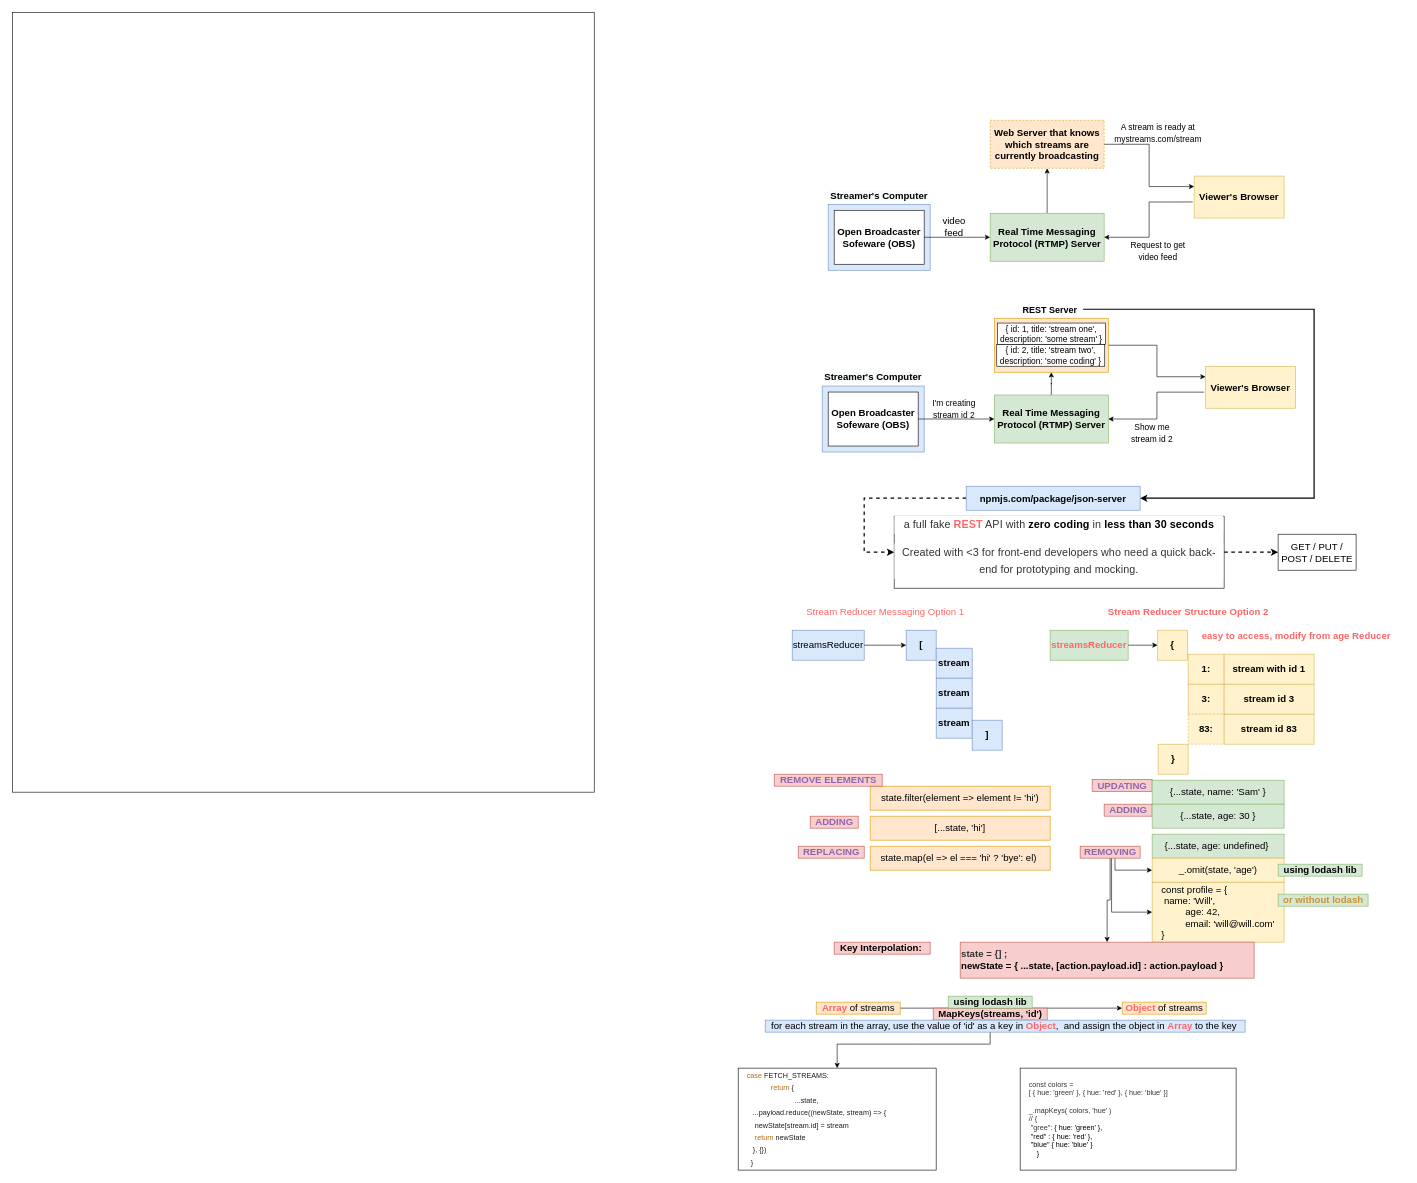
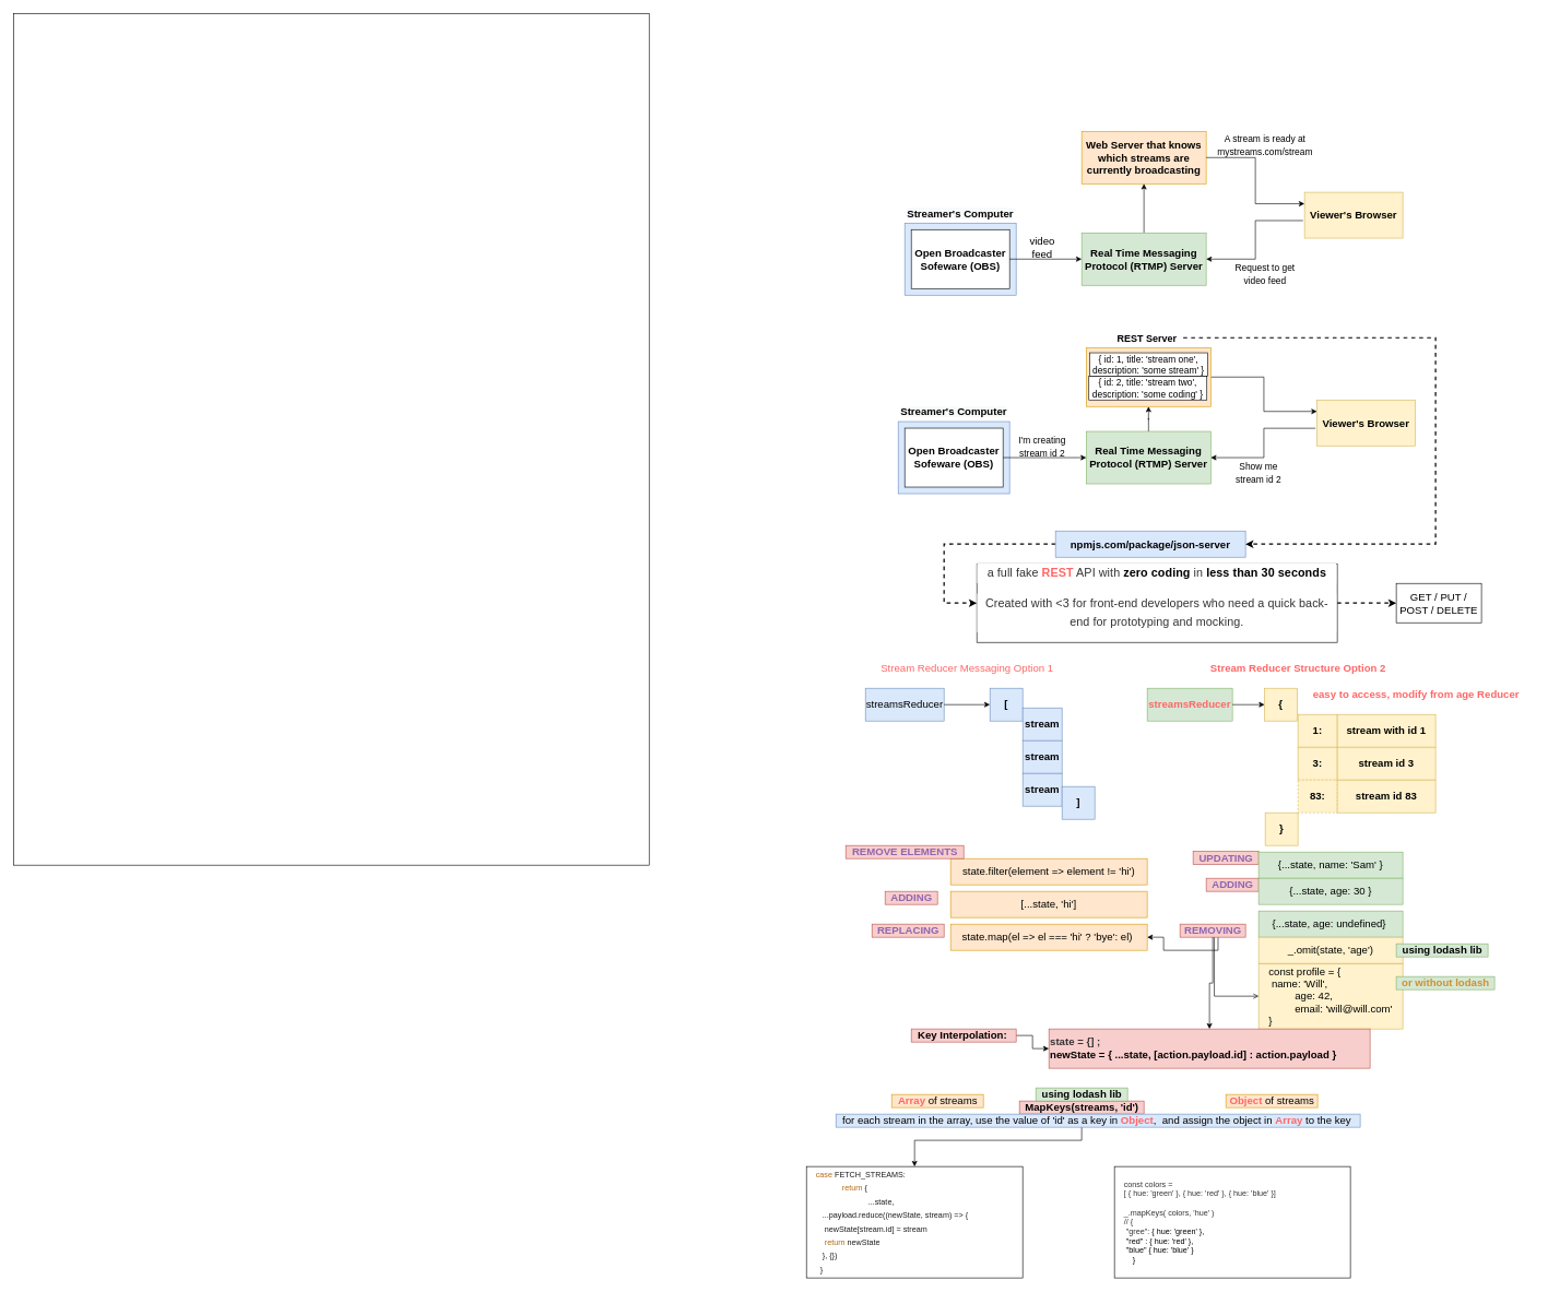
- <mxCell id="4" value="&lt;b&gt;&lt;font style=&quot;font-size: 16px&quot;&gt;Web Server that knows which streams are currently broadcasting&lt;/font&gt;&lt;/b&gt;" style="rounded=0;whiteSpace=wrap;html=1;fillColor=#ffe6cc;strokeColor=#d79b00;dashed=1;" vertex="1" parent="3"><mxGeometry x="270" width="190" height="80" as="geometry" /></mxCell>
+ <mxCell id="4" value="&lt;b&gt;&lt;font style=&quot;font-size: 16px&quot;&gt;Web Server that knows which streams are currently broadcasting&lt;/font&gt;&lt;/b&gt;" style="rounded=0;whiteSpace=wrap;html=1;fillColor=#ffe6cc;strokeColor=#d79b00;" vertex="1" parent="3"><mxGeometry x="270" width="190" height="80" as="geometry" /></mxCell>
- <mxCell id="41" style="edgeStyle=orthogonalEdgeStyle;rounded=0;orthogonalLoop=1;jettySize=auto;html=1;entryX=1;entryY=0.5;entryDx=0;entryDy=0;fontSize=16;dashed=0;strokeWidth=2;" edge="1" parent="1" source="37" target="40"><mxGeometry relative="1" as="geometry"><Array as="points"><mxPoint x="2190" y="515" /><mxPoint x="2190" y="830" /></Array></mxGeometry></mxCell>
+ <mxCell id="41" style="edgeStyle=orthogonalEdgeStyle;rounded=0;orthogonalLoop=1;jettySize=auto;html=1;entryX=1;entryY=0.5;entryDx=0;entryDy=0;fontSize=16;dashed=1;strokeWidth=2;" edge="1" parent="1" source="37" target="40"><mxGeometry relative="1" as="geometry"><Array as="points"><mxPoint x="2190" y="515" /><mxPoint x="2190" y="830" /></Array></mxGeometry></mxCell>
- <mxCell id="62" style="edgeStyle=orthogonalEdgeStyle;rounded=0;orthogonalLoop=1;jettySize=auto;html=1;entryX=0;entryY=0.5;entryDx=0;entryDy=0;fontSize=16;fontColor=#FF6666;strokeWidth=1;exitX=0.581;exitY=1.033;exitDx=0;exitDy=0;exitPerimeter=0;" edge="1" parent="45" source="58" target="61"><mxGeometry relative="1" as="geometry" /></mxCell>
+ <mxCell id="62" style="edgeStyle=orthogonalEdgeStyle;rounded=0;orthogonalLoop=1;jettySize=auto;html=1;fontSize=16;fontColor=#FF6666;strokeWidth=1;exitX=0.581;exitY=1.033;exitDx=0;exitDy=0;exitPerimeter=0;" edge="1" parent="45" source="58" target="46"><mxGeometry relative="1" as="geometry" /></mxCell>
- <mxCell id="57" style="edgeStyle=orthogonalEdgeStyle;rounded=0;orthogonalLoop=1;jettySize=auto;html=1;entryX=0;entryY=0.5;entryDx=0;entryDy=0;fontSize=16;fontColor=#FF6666;strokeWidth=1;exitX=0.524;exitY=0.992;exitDx=0;exitDy=0;exitPerimeter=0;" edge="1" parent="45" source="58" target="47"><mxGeometry relative="1" as="geometry" /></mxCell>
+ <mxCell id="57" style="edgeStyle=orthogonalEdgeStyle;rounded=0;orthogonalLoop=1;jettySize=auto;html=1;entryX=0;entryY=0.5;entryDx=0;entryDy=0;fontSize=16;fontColor=#FF6666;strokeWidth=1;exitX=0.524;exitY=0.992;exitDx=0;exitDy=0;exitPerimeter=0;endArrow=open;" edge="1" parent="45" source="58" target="47"><mxGeometry relative="1" as="geometry" /></mxCell>
+ <mxCell id="88" style="edgeStyle=orthogonalEdgeStyle;rounded=0;orthogonalLoop=1;jettySize=auto;html=1;entryX=0;entryY=0.5;entryDx=0;entryDy=0;fontSize=16;fontColor=#333333;strokeWidth=1;" edge="1" parent="1" source="89" target="87"><mxGeometry relative="1" as="geometry" /></mxCell>
- <mxCell id="90" value="" style="edgeStyle=orthogonalEdgeStyle;rounded=0;orthogonalLoop=1;jettySize=auto;html=1;fontSize=16;fontColor=#333333;strokeWidth=1;" edge="1" parent="1" source="91" target="92"><mxGeometry relative="1" as="geometry" /></mxCell>
